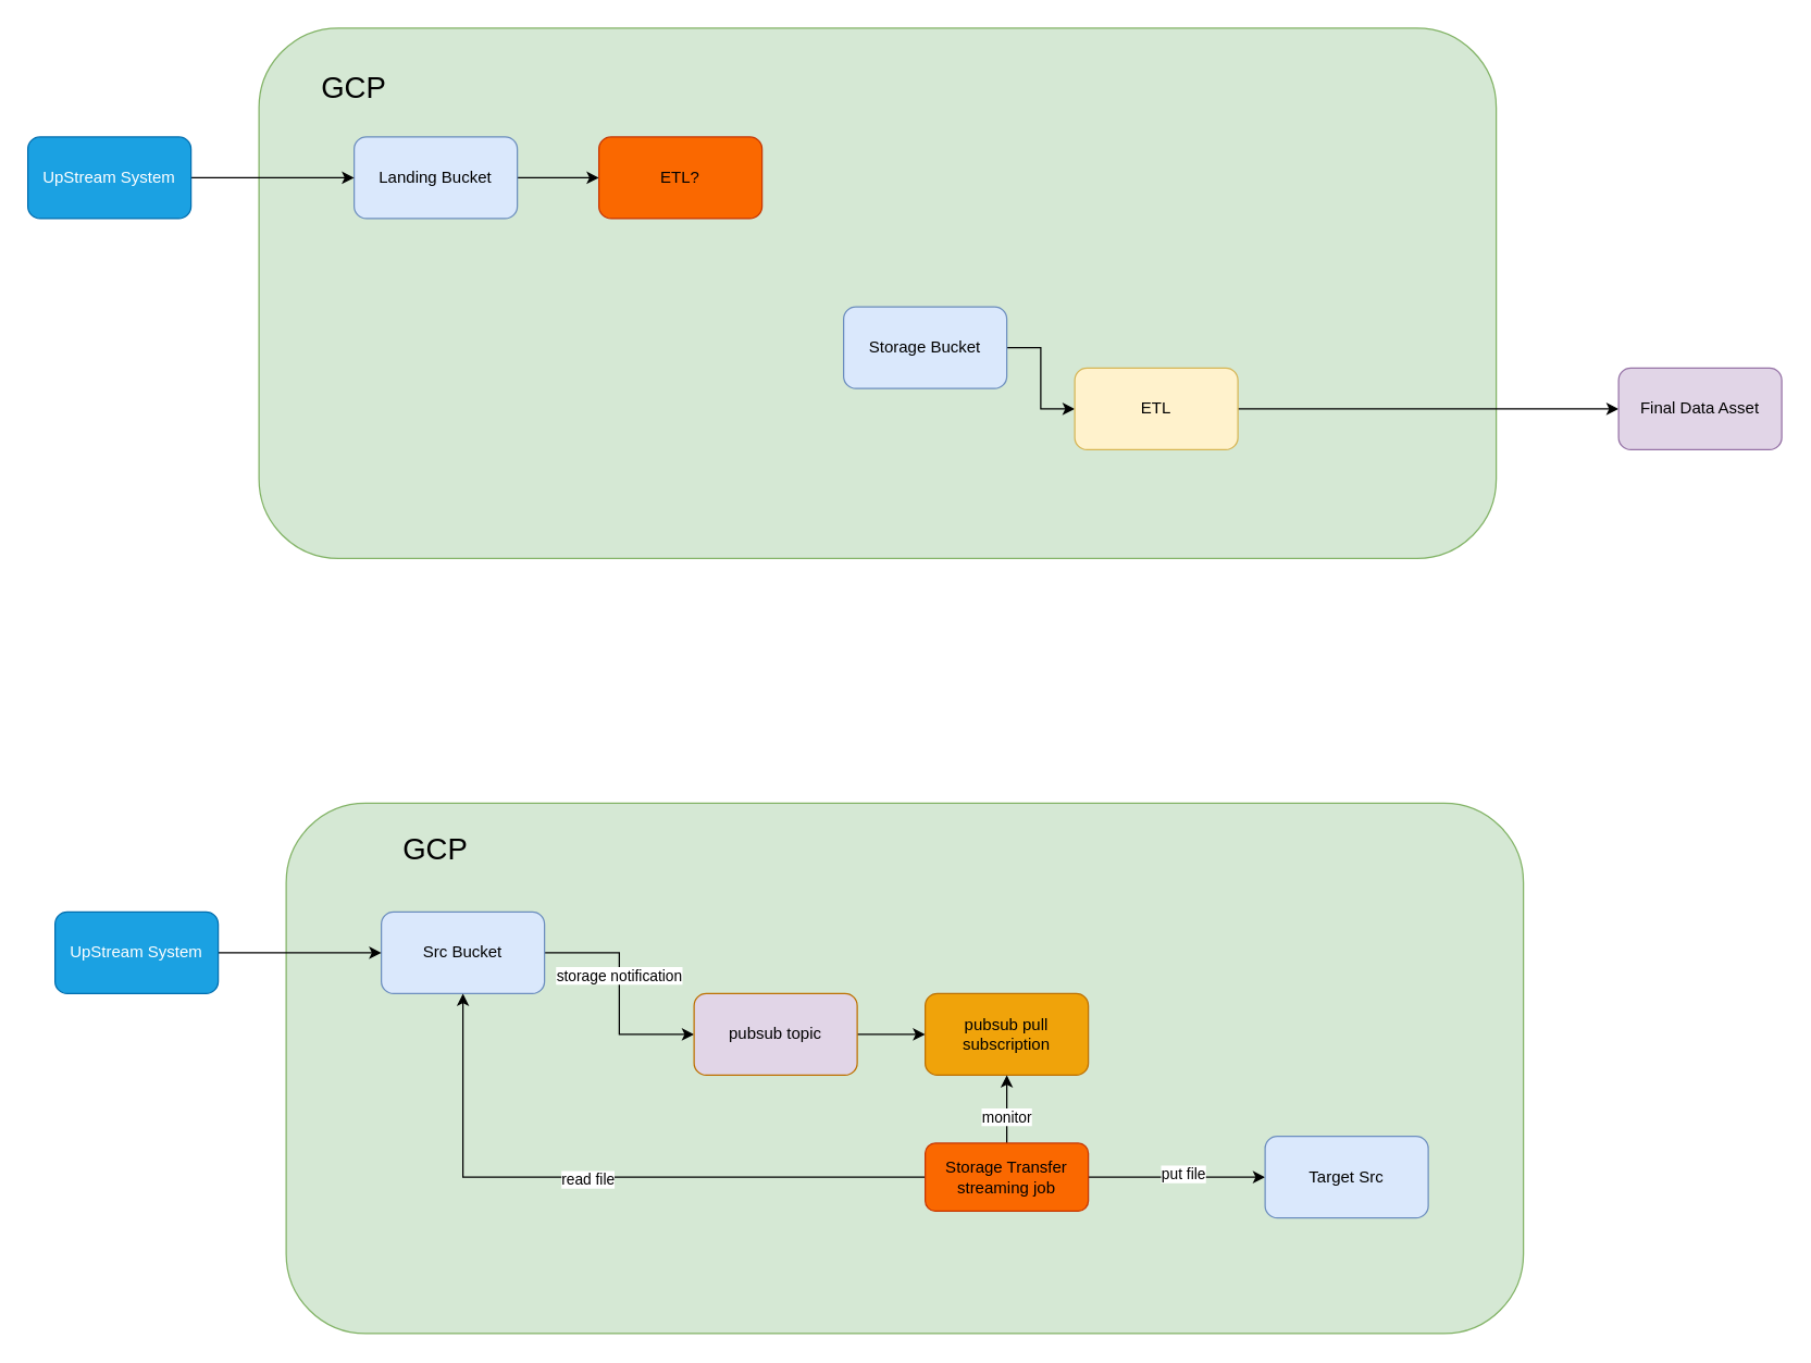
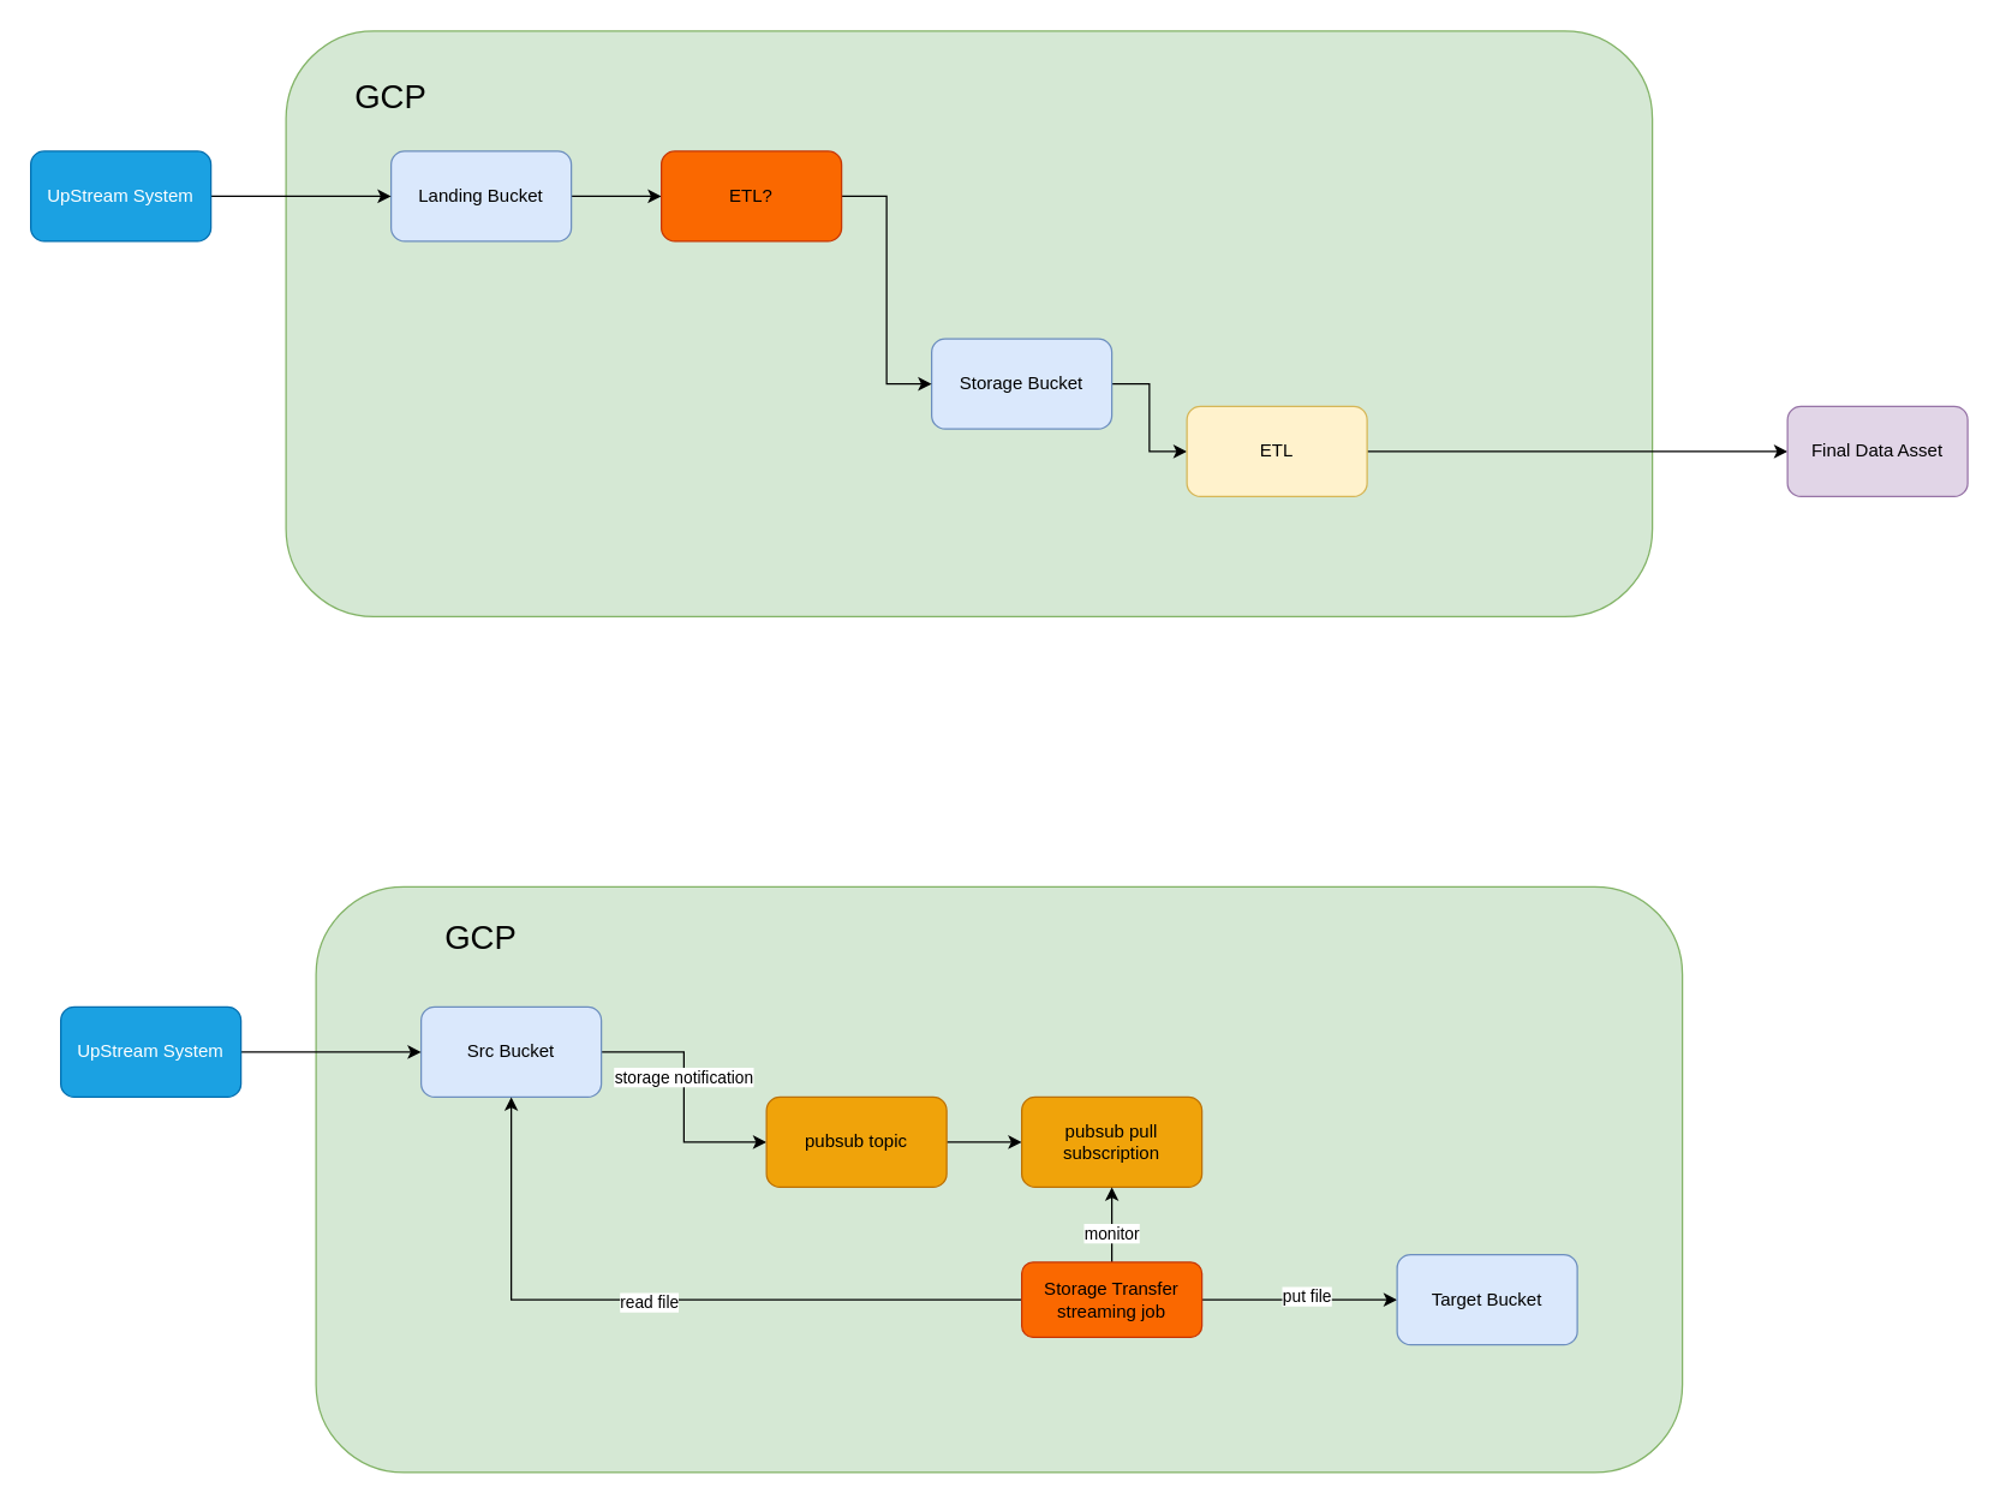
+ <mxCell id="7" style="edgeStyle=orthogonalEdgeStyle;rounded=0;orthogonalLoop=1;jettySize=auto;html=1;entryX=0;entryY=0.5;entryDx=0;entryDy=0;" edge="1" parent="1" source="8" target="6"><mxGeometry relative="1" as="geometry" /></mxCell>
- <mxCell id="23" value="pubsub topic" style="rounded=1;whiteSpace=wrap;html=1;fillColor=#e1d5e7;fontColor=#000000;strokeColor=#BD7000;" vertex="1" parent="1"><mxGeometry x="510" y="730" width="120" height="60" as="geometry" /></mxCell>
+ <mxCell id="23" value="pubsub topic" style="rounded=1;whiteSpace=wrap;html=1;fillColor=#f0a30a;fontColor=#000000;strokeColor=#BD7000;" vertex="1" parent="1"><mxGeometry x="510" y="730" width="120" height="60" as="geometry" /></mxCell>
- <mxCell id="32" value="Target Src" style="rounded=1;whiteSpace=wrap;html=1;fillColor=#dae8fc;strokeColor=#6c8ebf;" vertex="1" parent="1"><mxGeometry x="930" y="835" width="120" height="60" as="geometry" /></mxCell>
+ <mxCell id="32" value="Target Bucket" style="rounded=1;whiteSpace=wrap;html=1;fillColor=#dae8fc;strokeColor=#6c8ebf;" vertex="1" parent="1"><mxGeometry x="930" y="835" width="120" height="60" as="geometry" /></mxCell>
